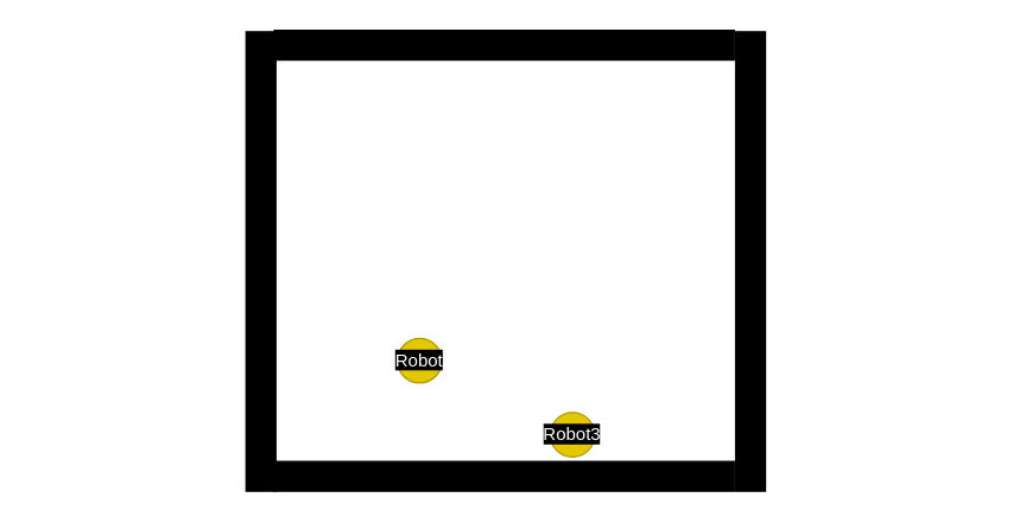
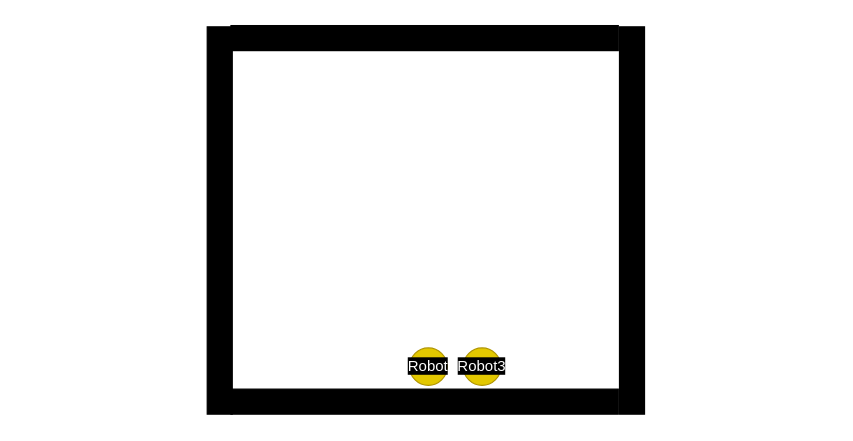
- <mxCell id="5" value="&lt;span style=&quot;background-color: rgb(0 , 0 , 0)&quot;&gt;Robot&lt;/span&gt;" style="ellipse;whiteSpace=wrap;html=1;aspect=fixed;fillColor=#e3c800;strokeColor=#B09500;fontColor=#ffffff;" parent="1" vertex="1"><mxGeometry x="267" y="228" width="30" height="30" as="geometry" /></mxCell>
+ <mxCell id="5" value="&lt;span style=&quot;background-color: rgb(0 , 0 , 0)&quot;&gt;Robot&lt;/span&gt;" style="ellipse;whiteSpace=wrap;html=1;aspect=fixed;fillColor=#e3c800;strokeColor=#B09500;fontColor=#ffffff;" parent="1" vertex="1"><mxGeometry x="327" y="278" width="30" height="30" as="geometry" /></mxCell>
